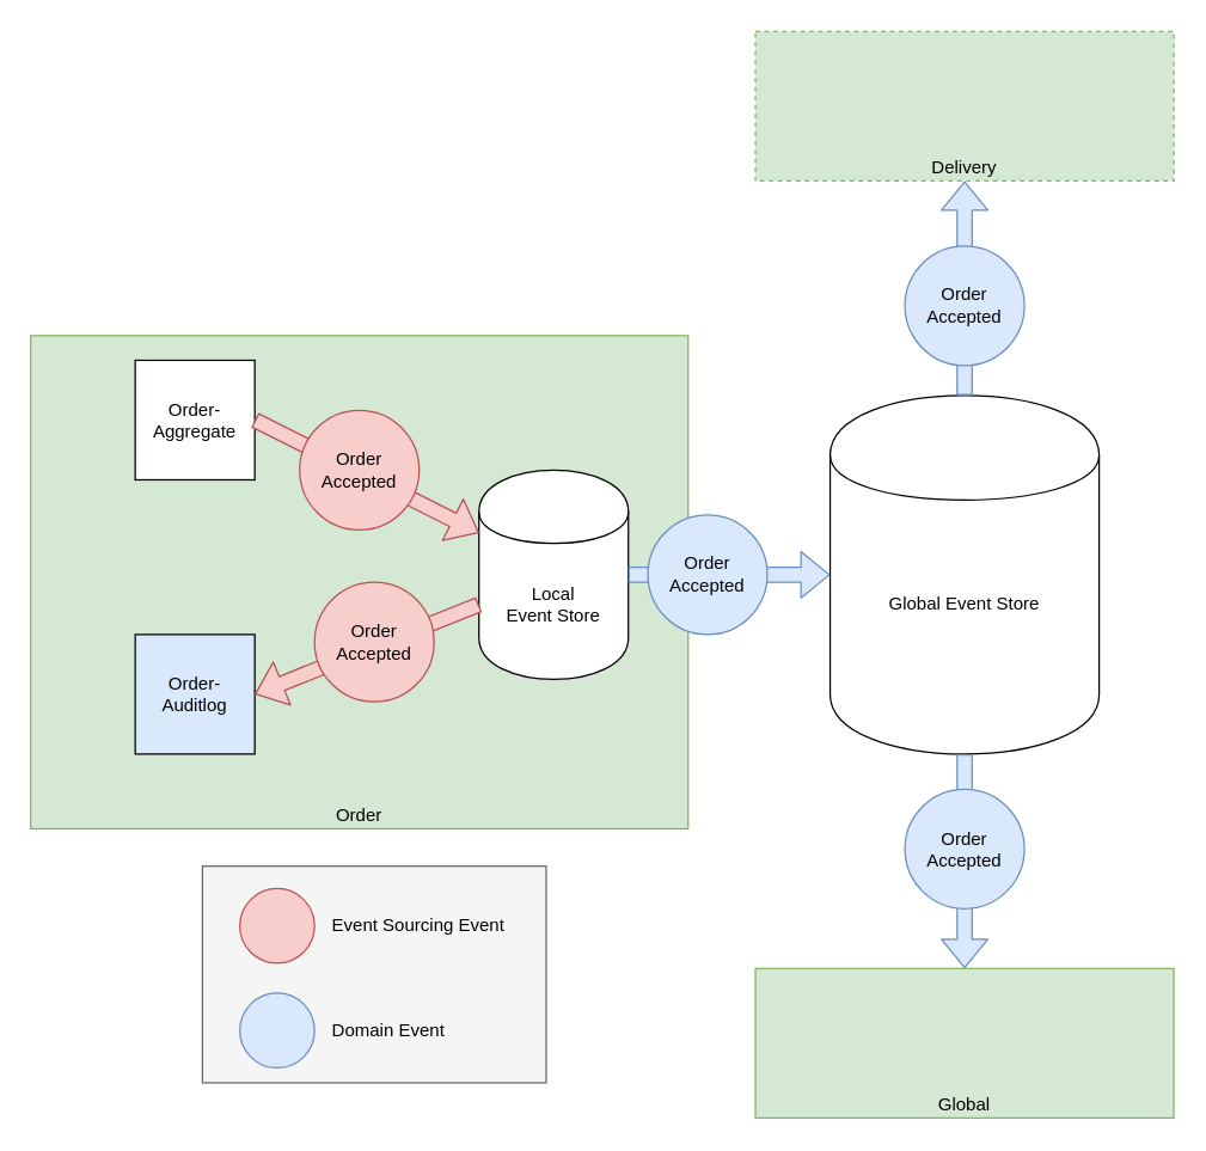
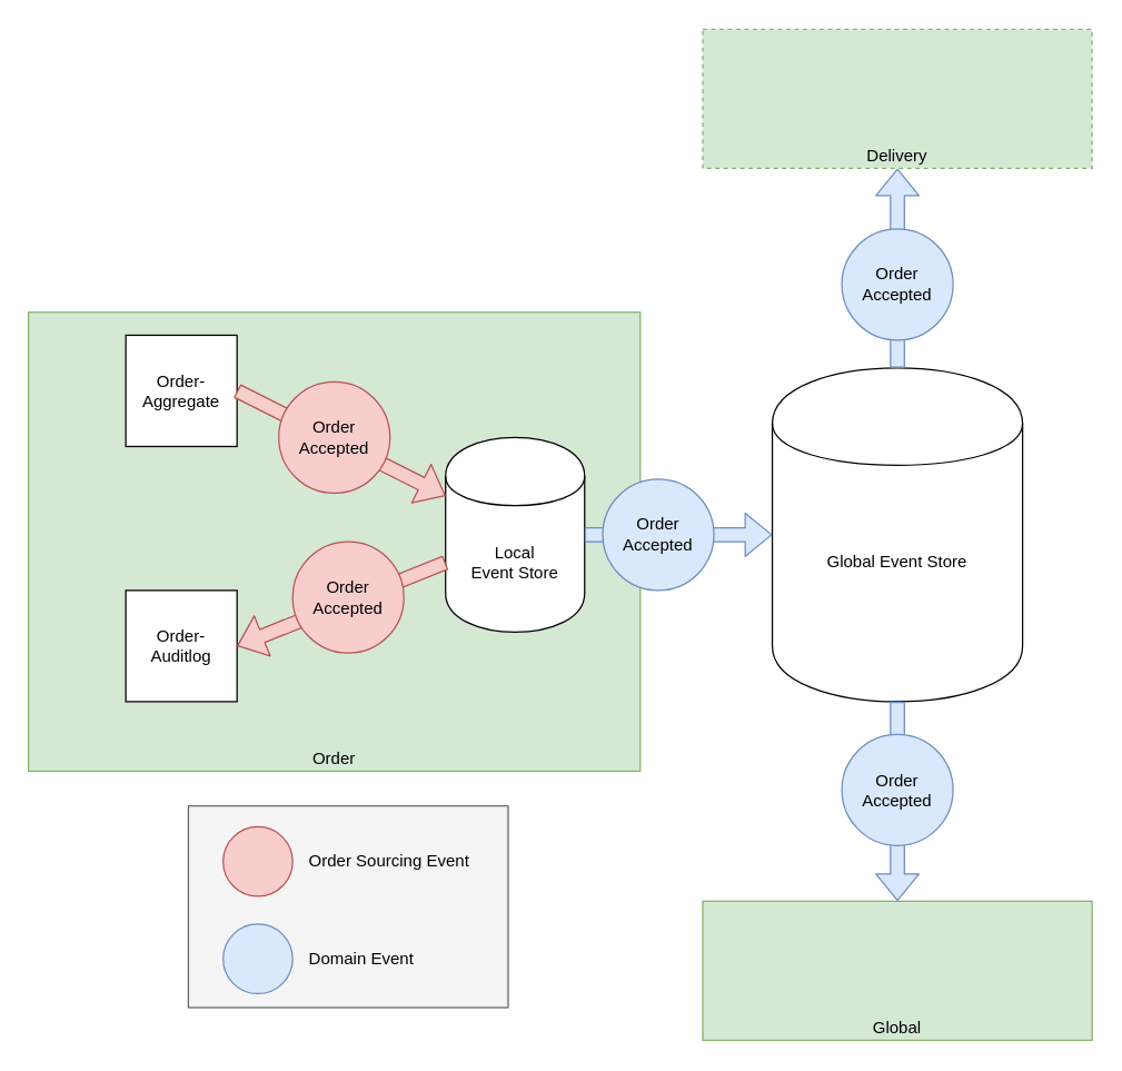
- <mxCell id="20" value="Order-Auditlog" style="whiteSpace=wrap;html=1;aspect=fixed;fillColor=#dae8fc;" vertex="1" parent="1"><mxGeometry x="90" y="424" width="80" height="80" as="geometry" /></mxCell>
+ <mxCell id="20" value="Order-Auditlog" style="whiteSpace=wrap;html=1;aspect=fixed;" vertex="1" parent="1"><mxGeometry x="90" y="424" width="80" height="80" as="geometry" /></mxCell>
- <mxCell id="12" value="Event Sourcing Event" style="text;html=1;strokeColor=none;fillColor=none;align=left;verticalAlign=middle;whiteSpace=wrap;rounded=0;" vertex="1" parent="1"><mxGeometry x="220" y="609" width="130" height="20" as="geometry" /></mxCell>
+ <mxCell id="12" value="Order Sourcing Event" style="text;html=1;strokeColor=none;fillColor=none;align=left;verticalAlign=middle;whiteSpace=wrap;rounded=0;" vertex="1" parent="1"><mxGeometry x="220" y="609" width="130" height="20" as="geometry" /></mxCell>
